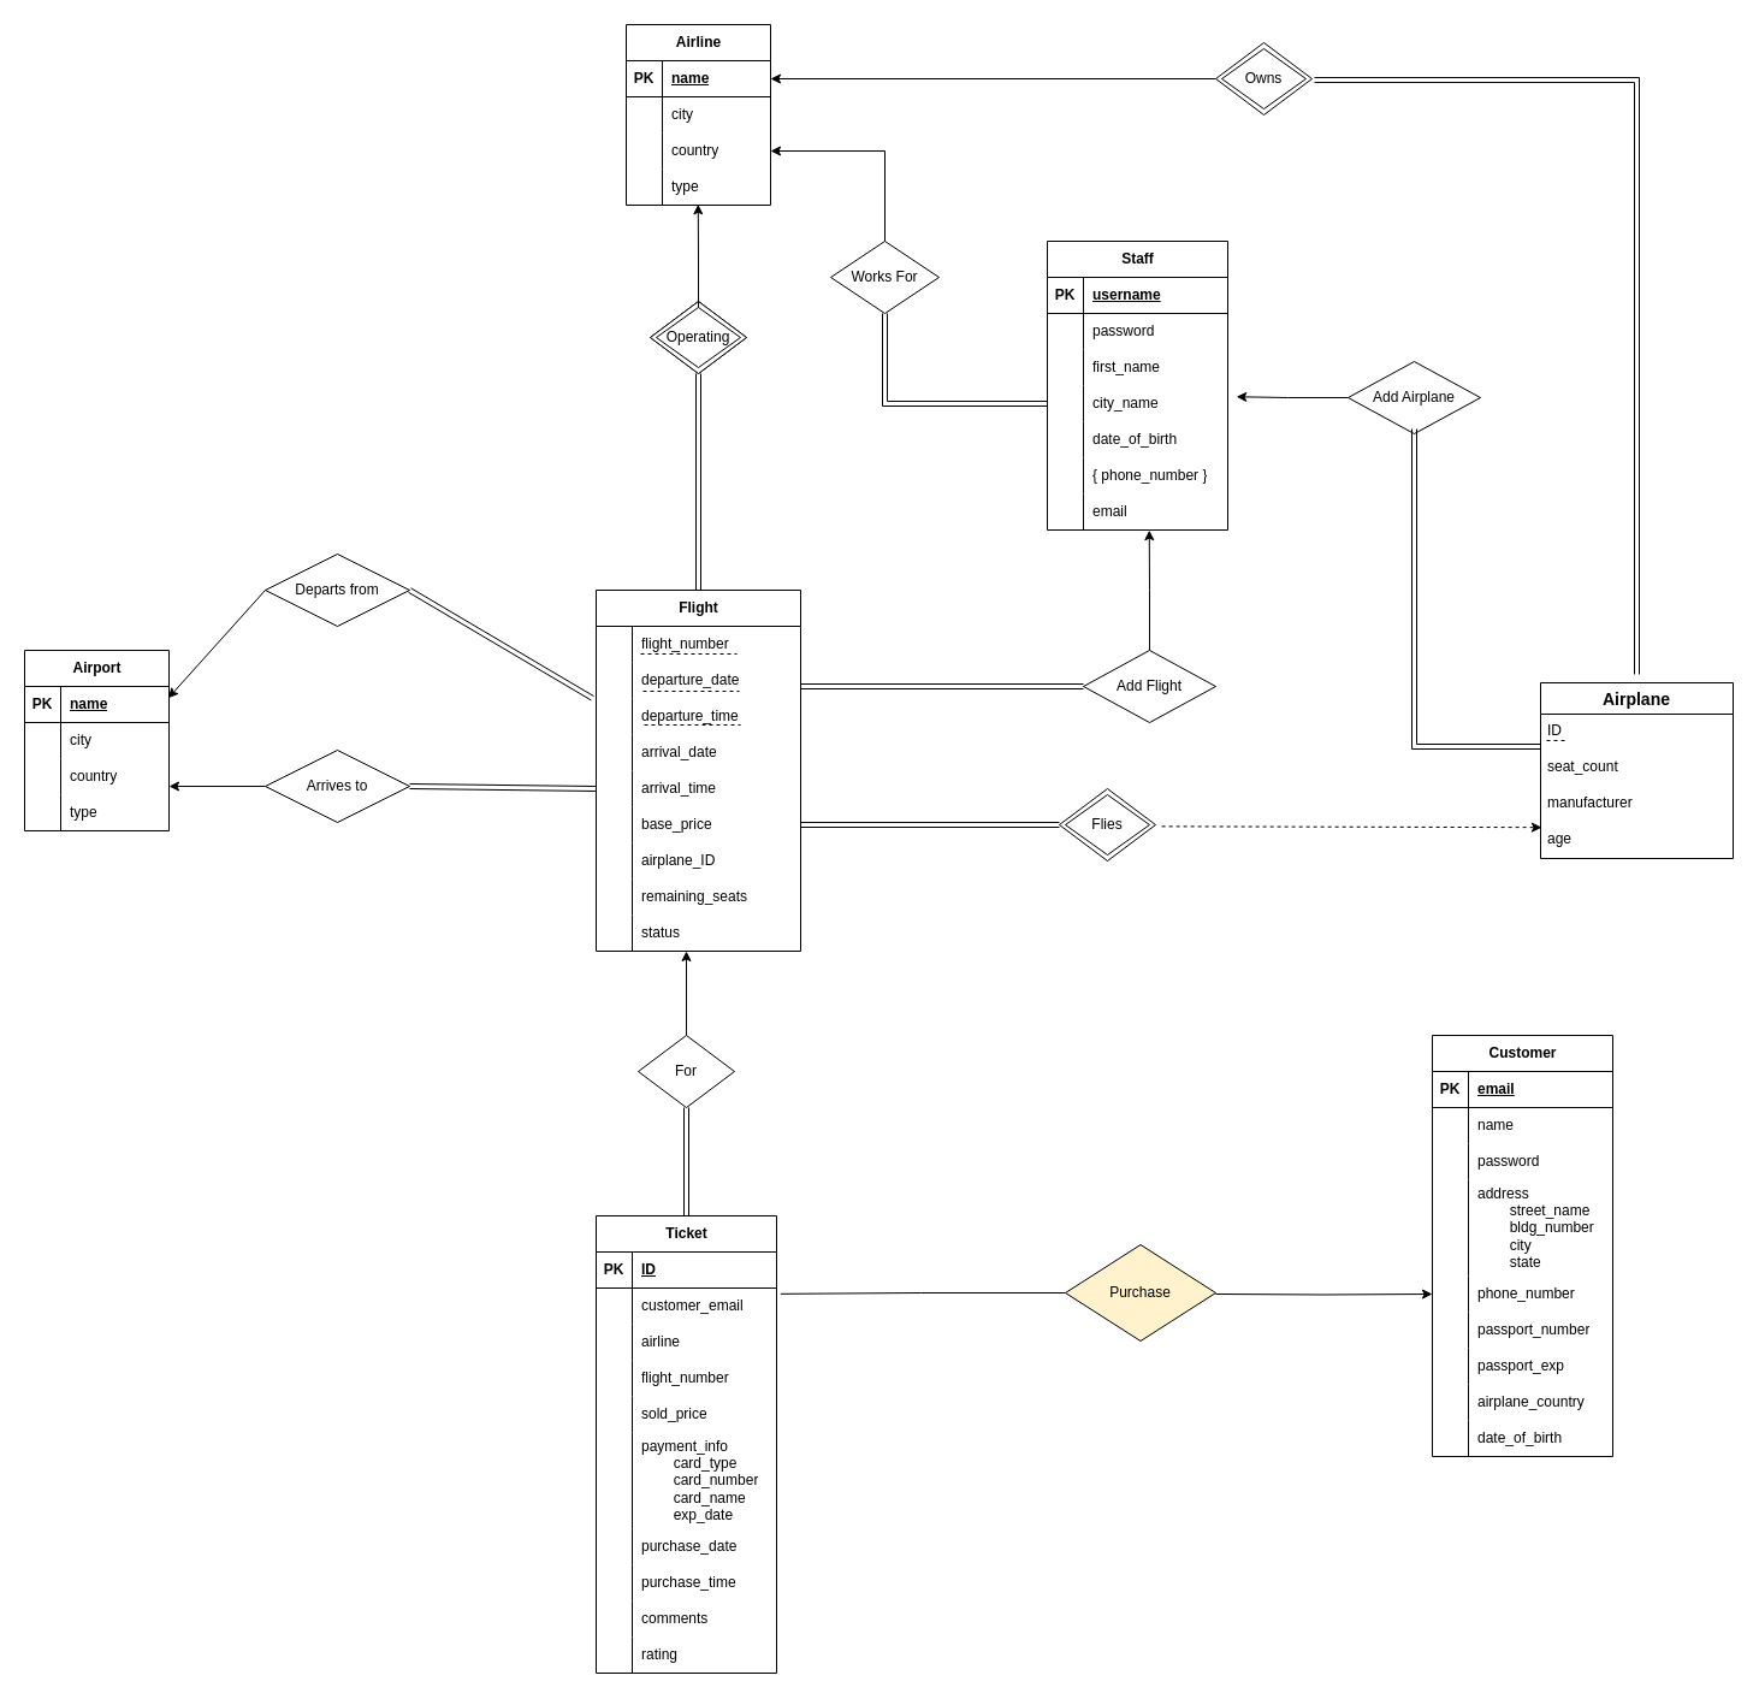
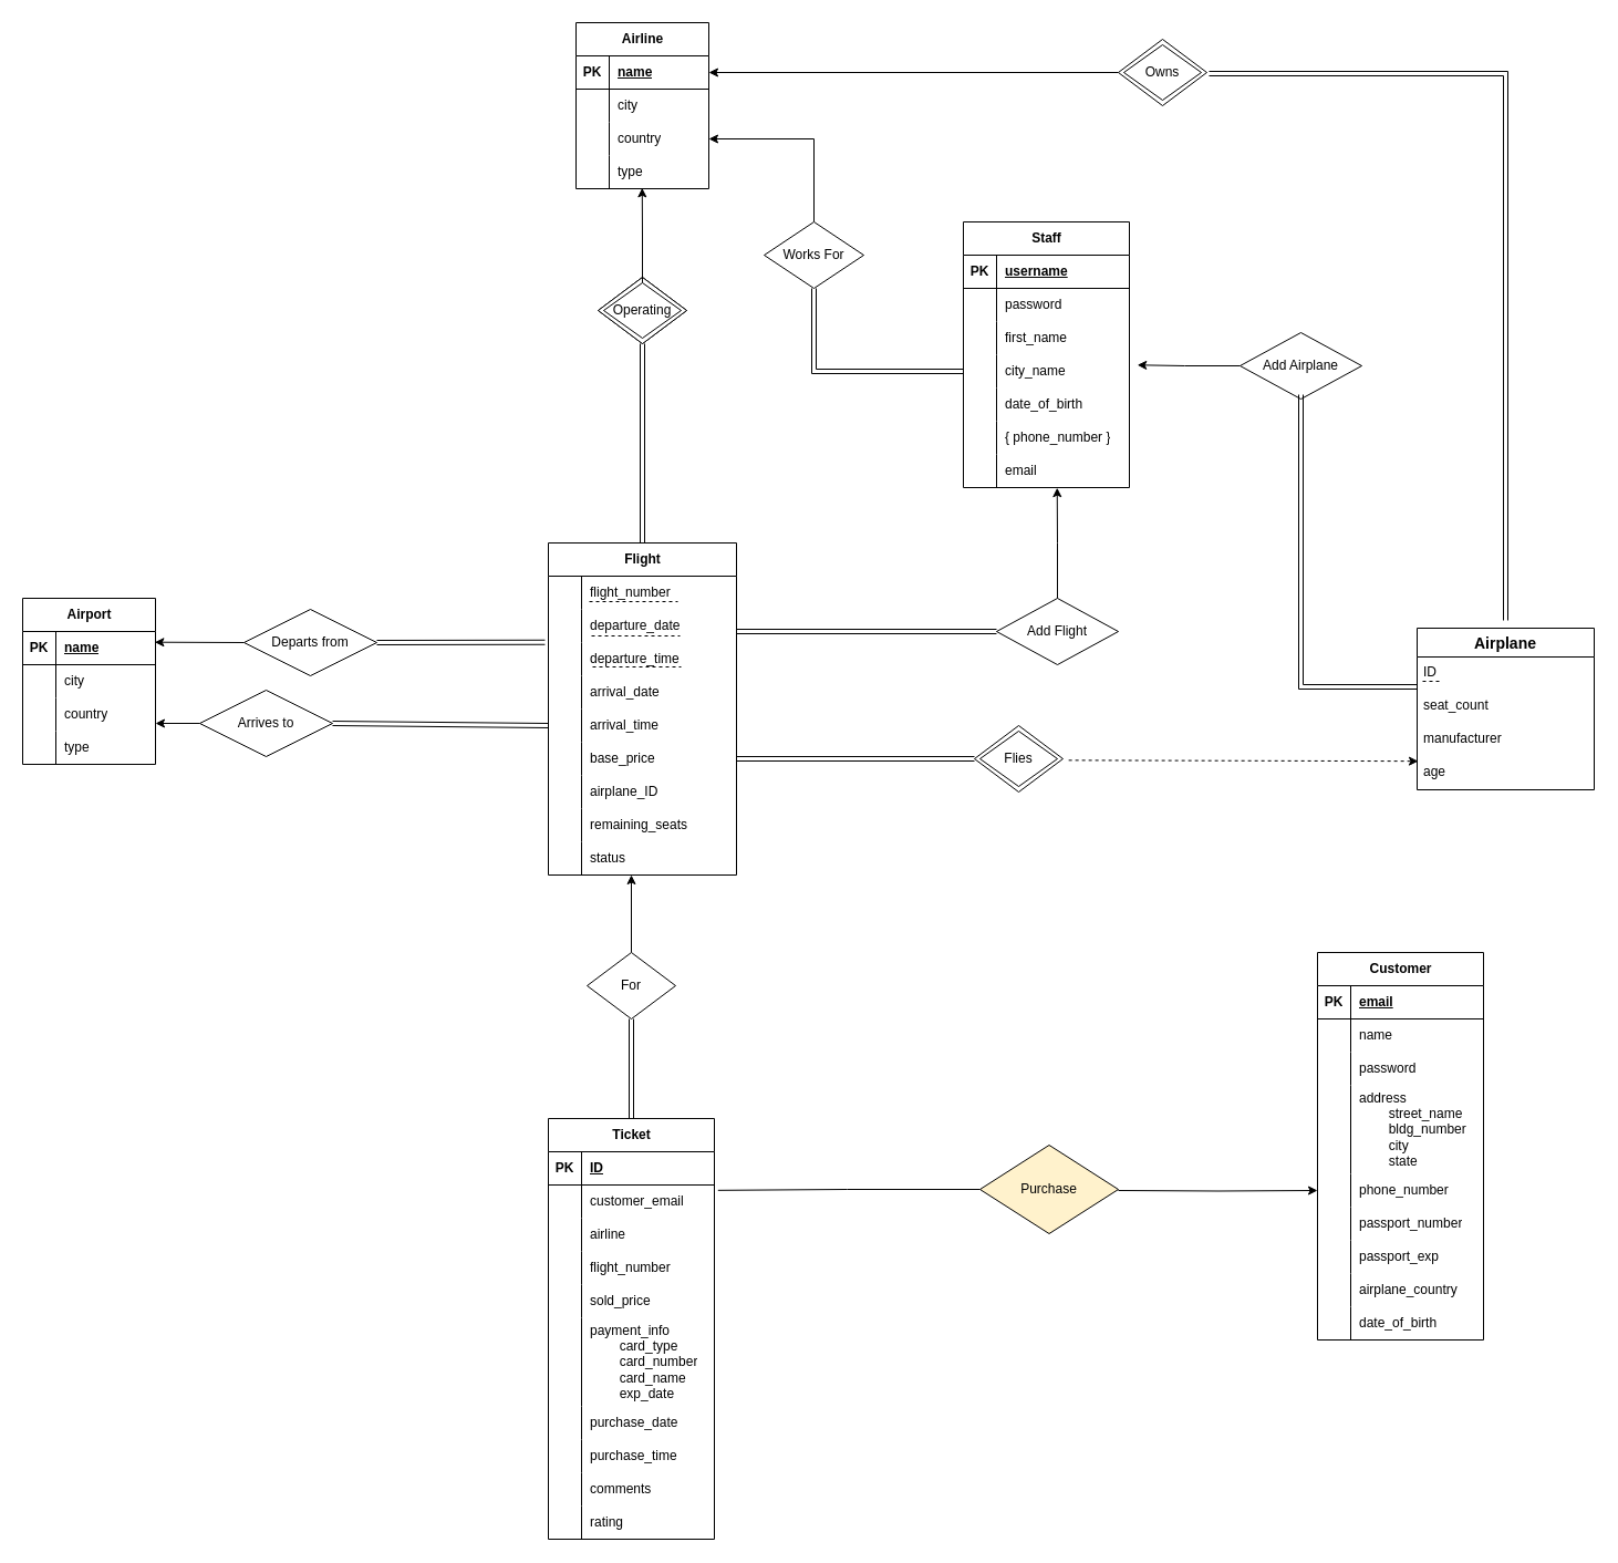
- <mxCell id="129" value="Departs from" style="shape=rhombus;perimeter=rhombusPerimeter;whiteSpace=wrap;html=1;align=center;" vertex="1" parent="1"><mxGeometry x="220" y="460" width="120" height="60" as="geometry" /></mxCell>
+ <mxCell id="129" value="Departs from" style="shape=rhombus;perimeter=rhombusPerimeter;whiteSpace=wrap;html=1;align=center;" vertex="1" parent="1"><mxGeometry x="220" y="550" width="120" height="60" as="geometry" /></mxCell>
- <mxCell id="132" value="Arrives to" style="shape=rhombus;perimeter=rhombusPerimeter;whiteSpace=wrap;html=1;align=center;" vertex="1" parent="1"><mxGeometry x="220" y="623" width="120" height="60" as="geometry" /></mxCell>
+ <mxCell id="132" value="Arrives to" style="shape=rhombus;perimeter=rhombusPerimeter;whiteSpace=wrap;html=1;align=center;" vertex="1" parent="1"><mxGeometry x="180" y="623" width="120" height="60" as="geometry" /></mxCell>
